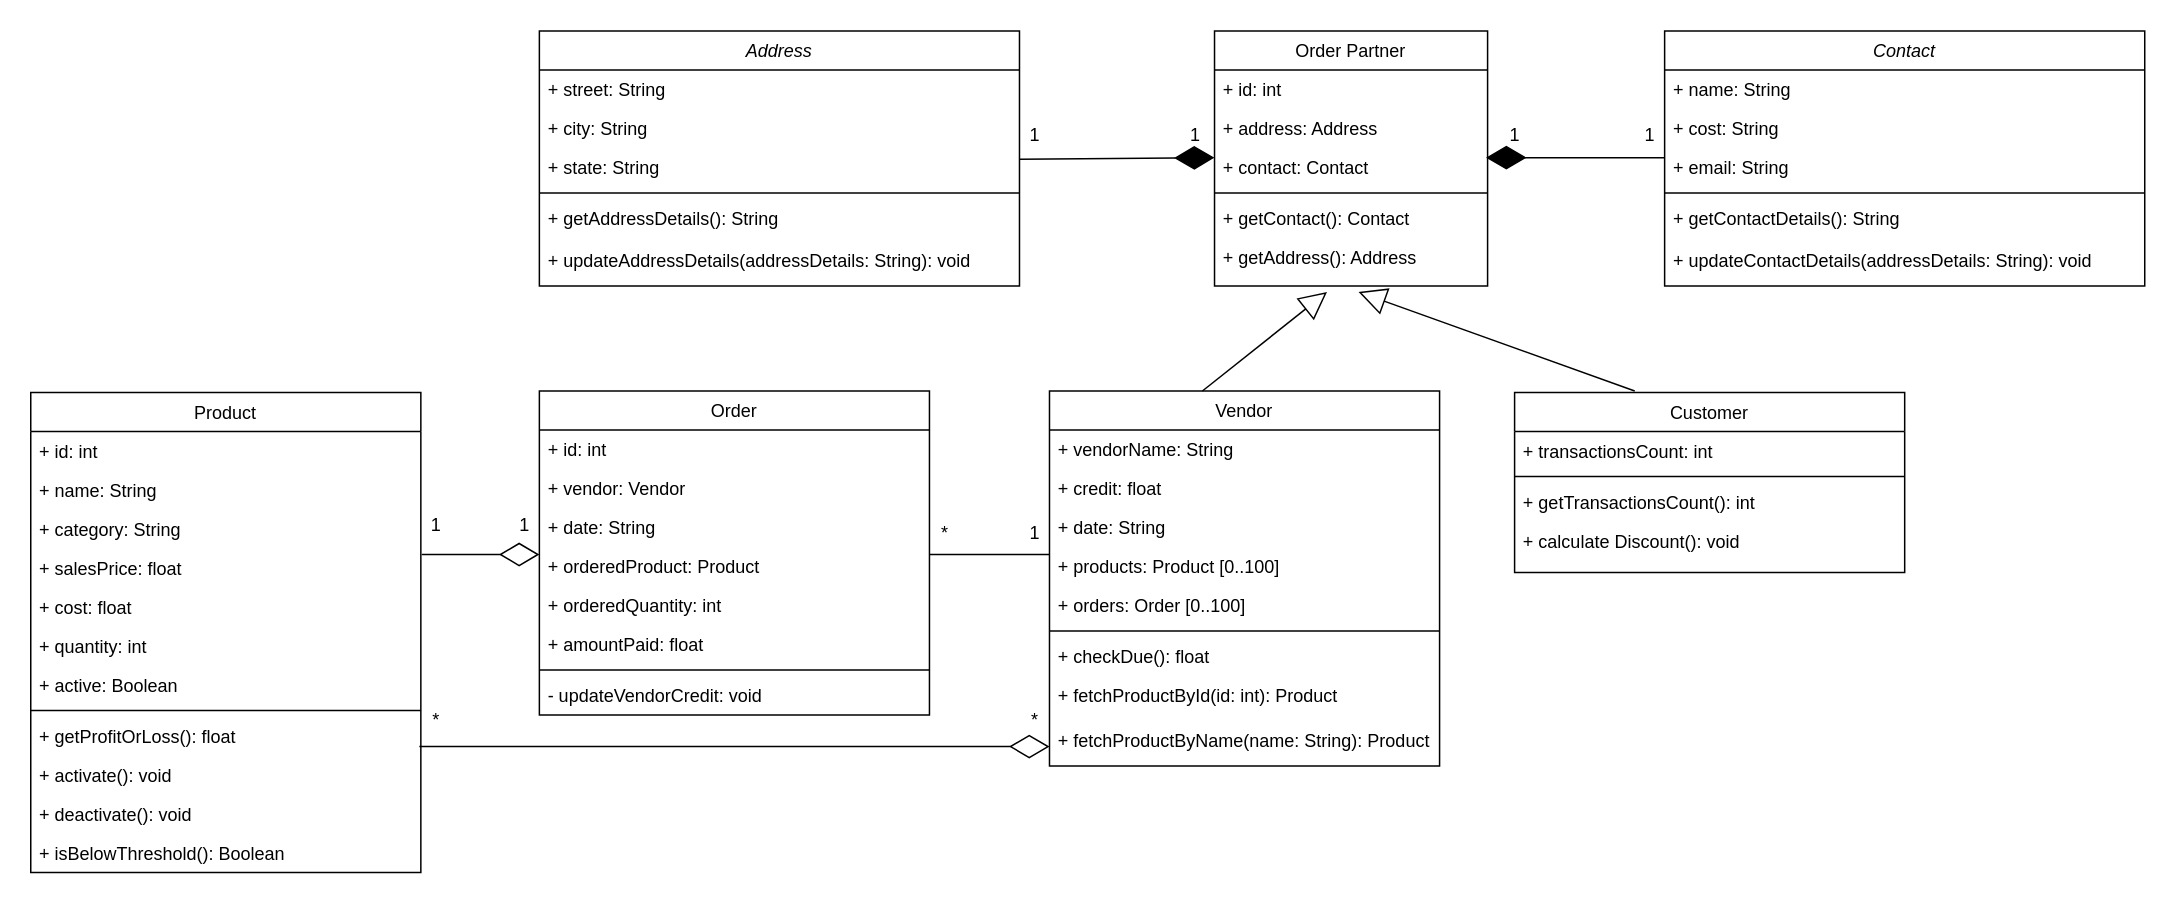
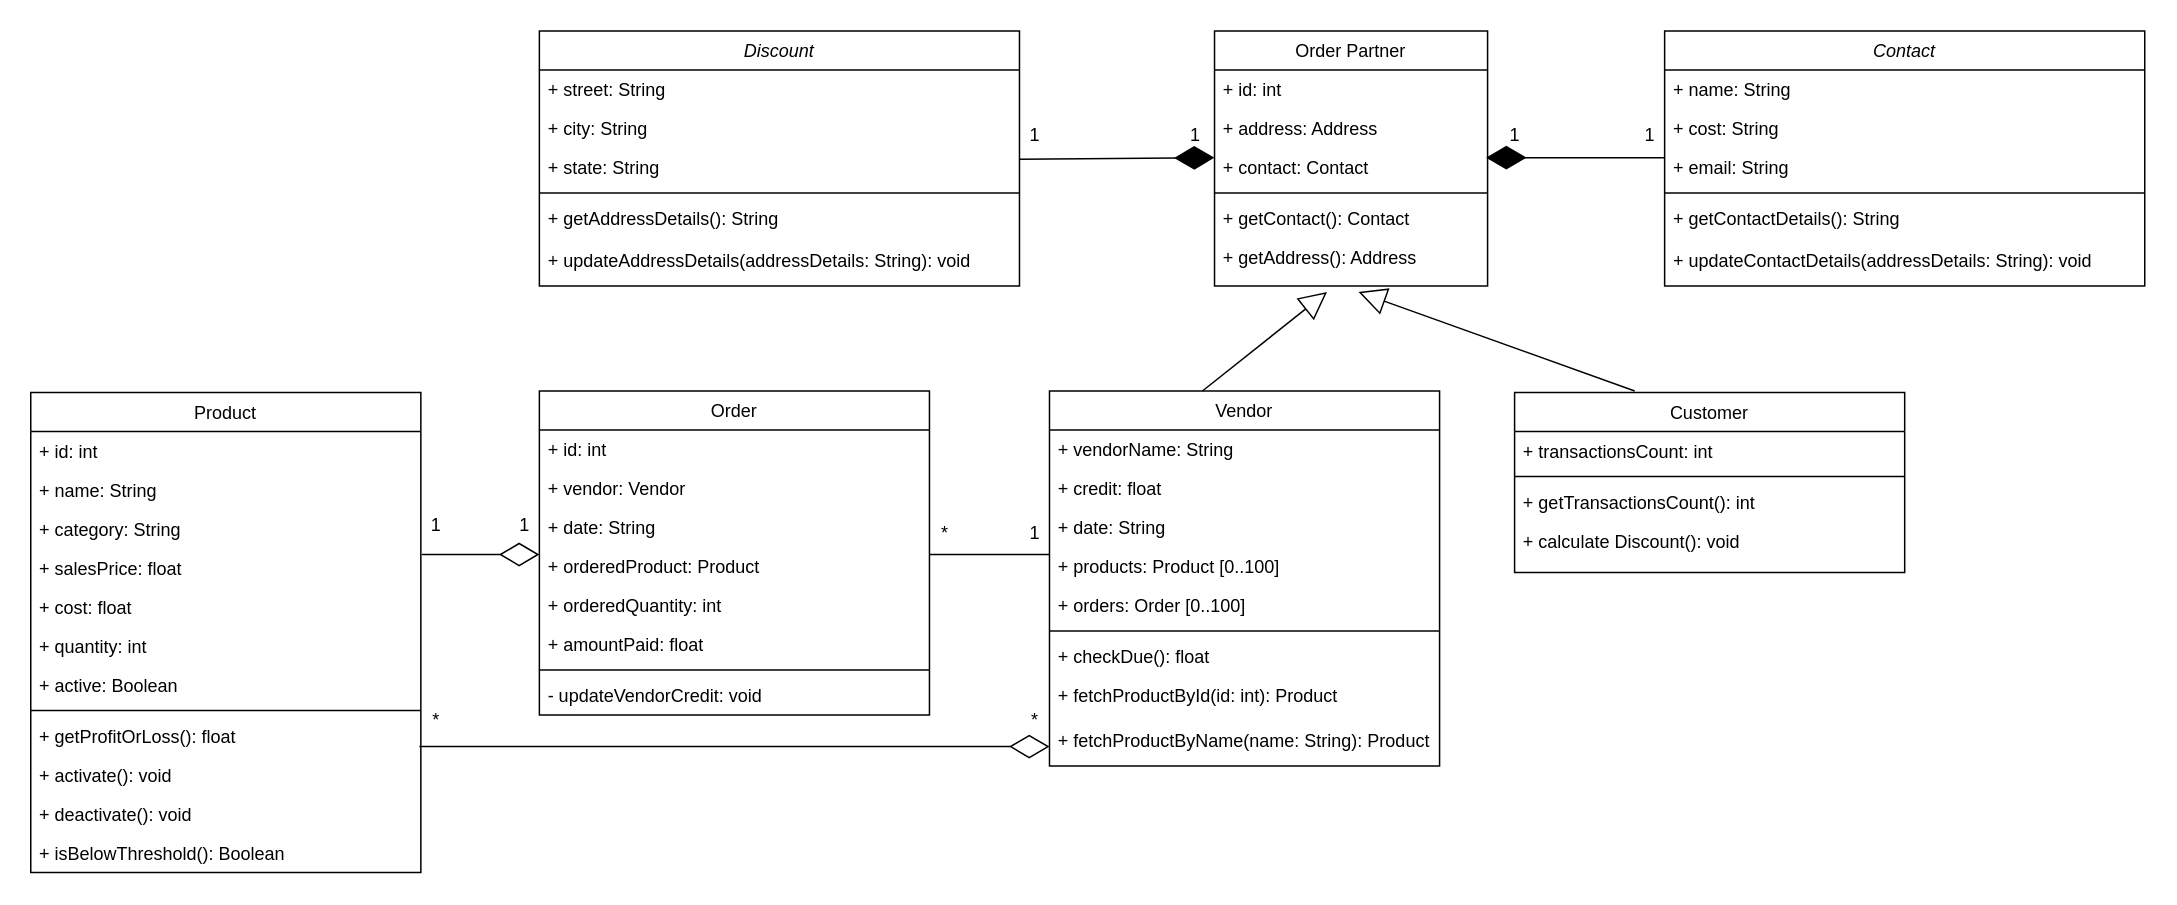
- <mxCell id="2" value="Address" style="swimlane;fontStyle=2;align=center;verticalAlign=top;childLayout=stackLayout;horizontal=1;startSize=26;horizontalStack=0;resizeParent=1;resizeLast=0;collapsible=1;marginBottom=0;rounded=0;shadow=0;strokeWidth=1;" parent="1" vertex="1"><mxGeometry x="359" y="20" width="320" height="170" as="geometry"><mxRectangle x="230" y="140" width="160" height="26" as="alternateBounds" /></mxGeometry></mxCell>
+ <mxCell id="2" value="Discount" style="swimlane;fontStyle=2;align=center;verticalAlign=top;childLayout=stackLayout;horizontal=1;startSize=26;horizontalStack=0;resizeParent=1;resizeLast=0;collapsible=1;marginBottom=0;rounded=0;shadow=0;strokeWidth=1;" parent="1" vertex="1"><mxGeometry x="359" y="20" width="320" height="170" as="geometry"><mxRectangle x="230" y="140" width="160" height="26" as="alternateBounds" /></mxGeometry></mxCell>
